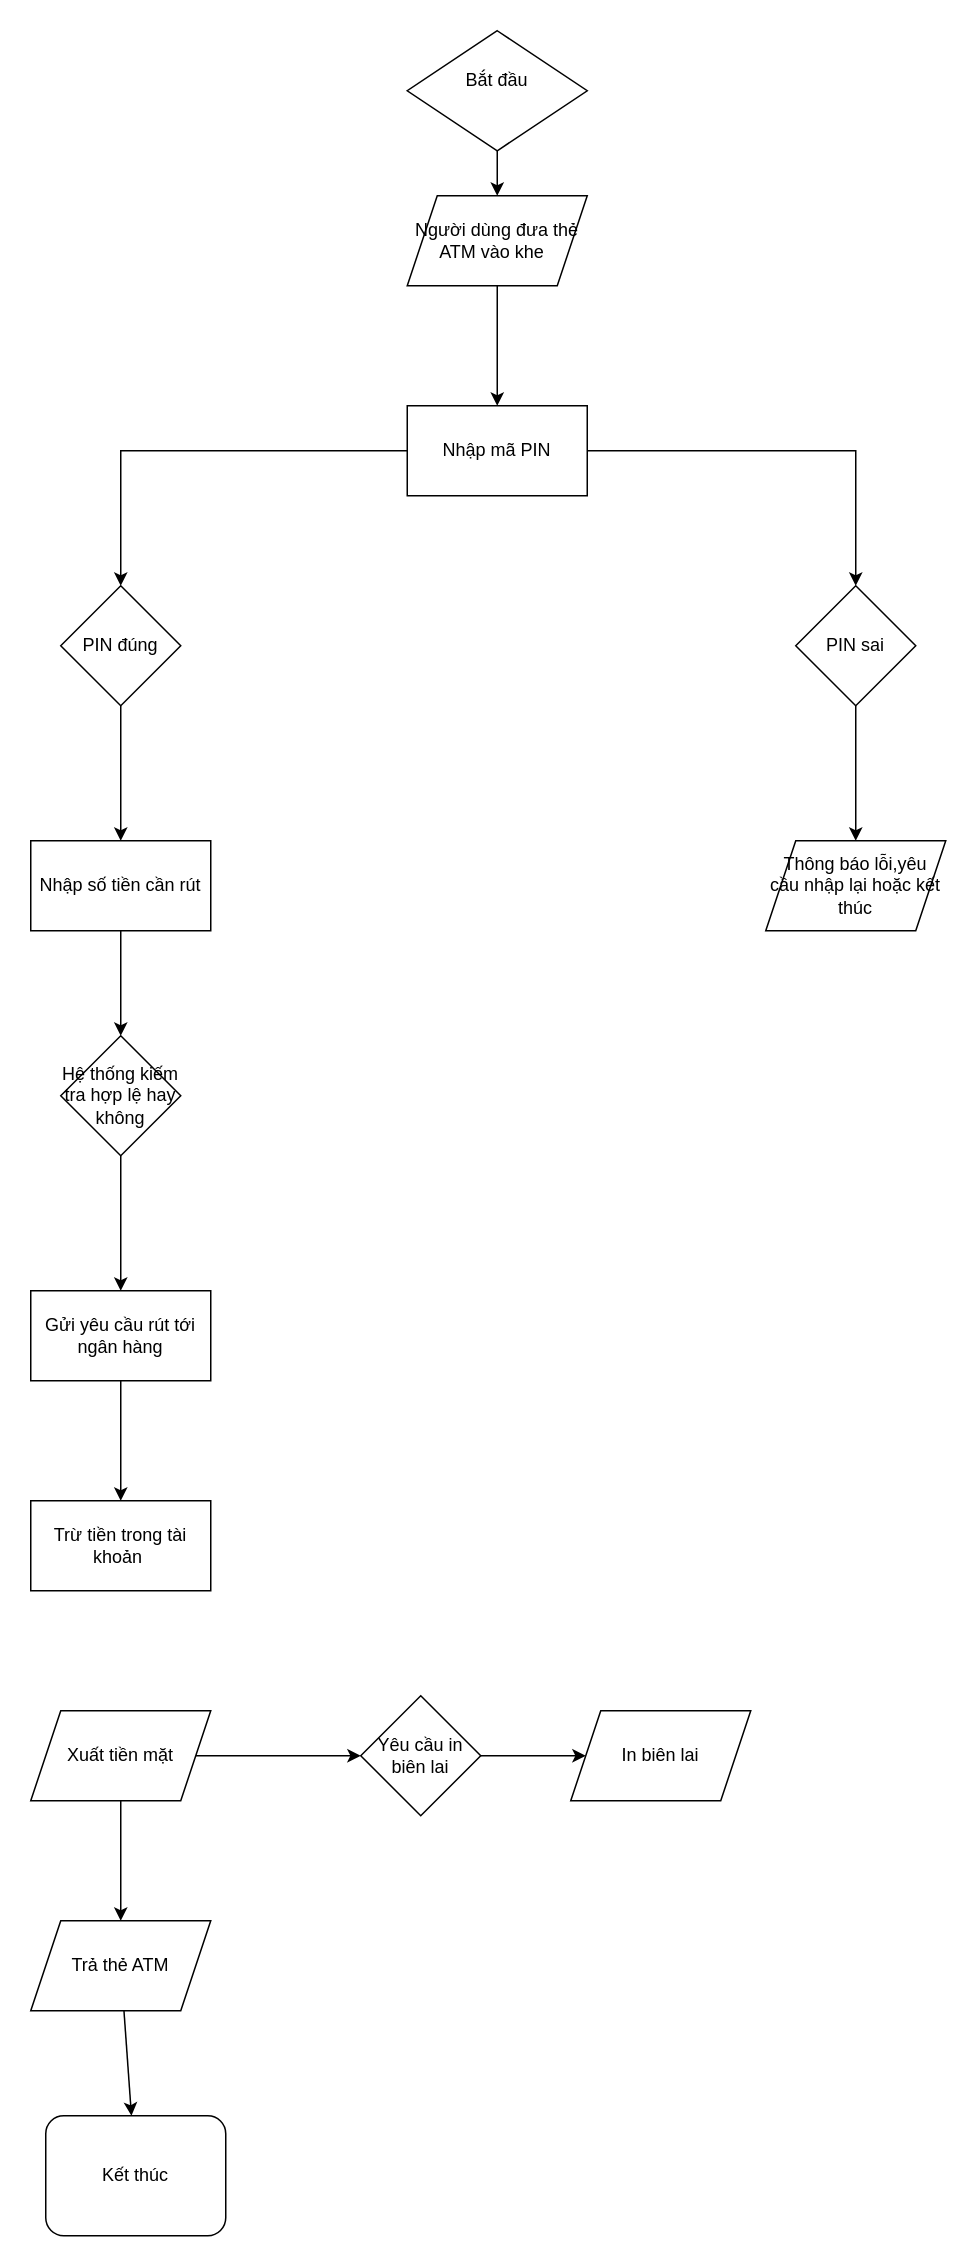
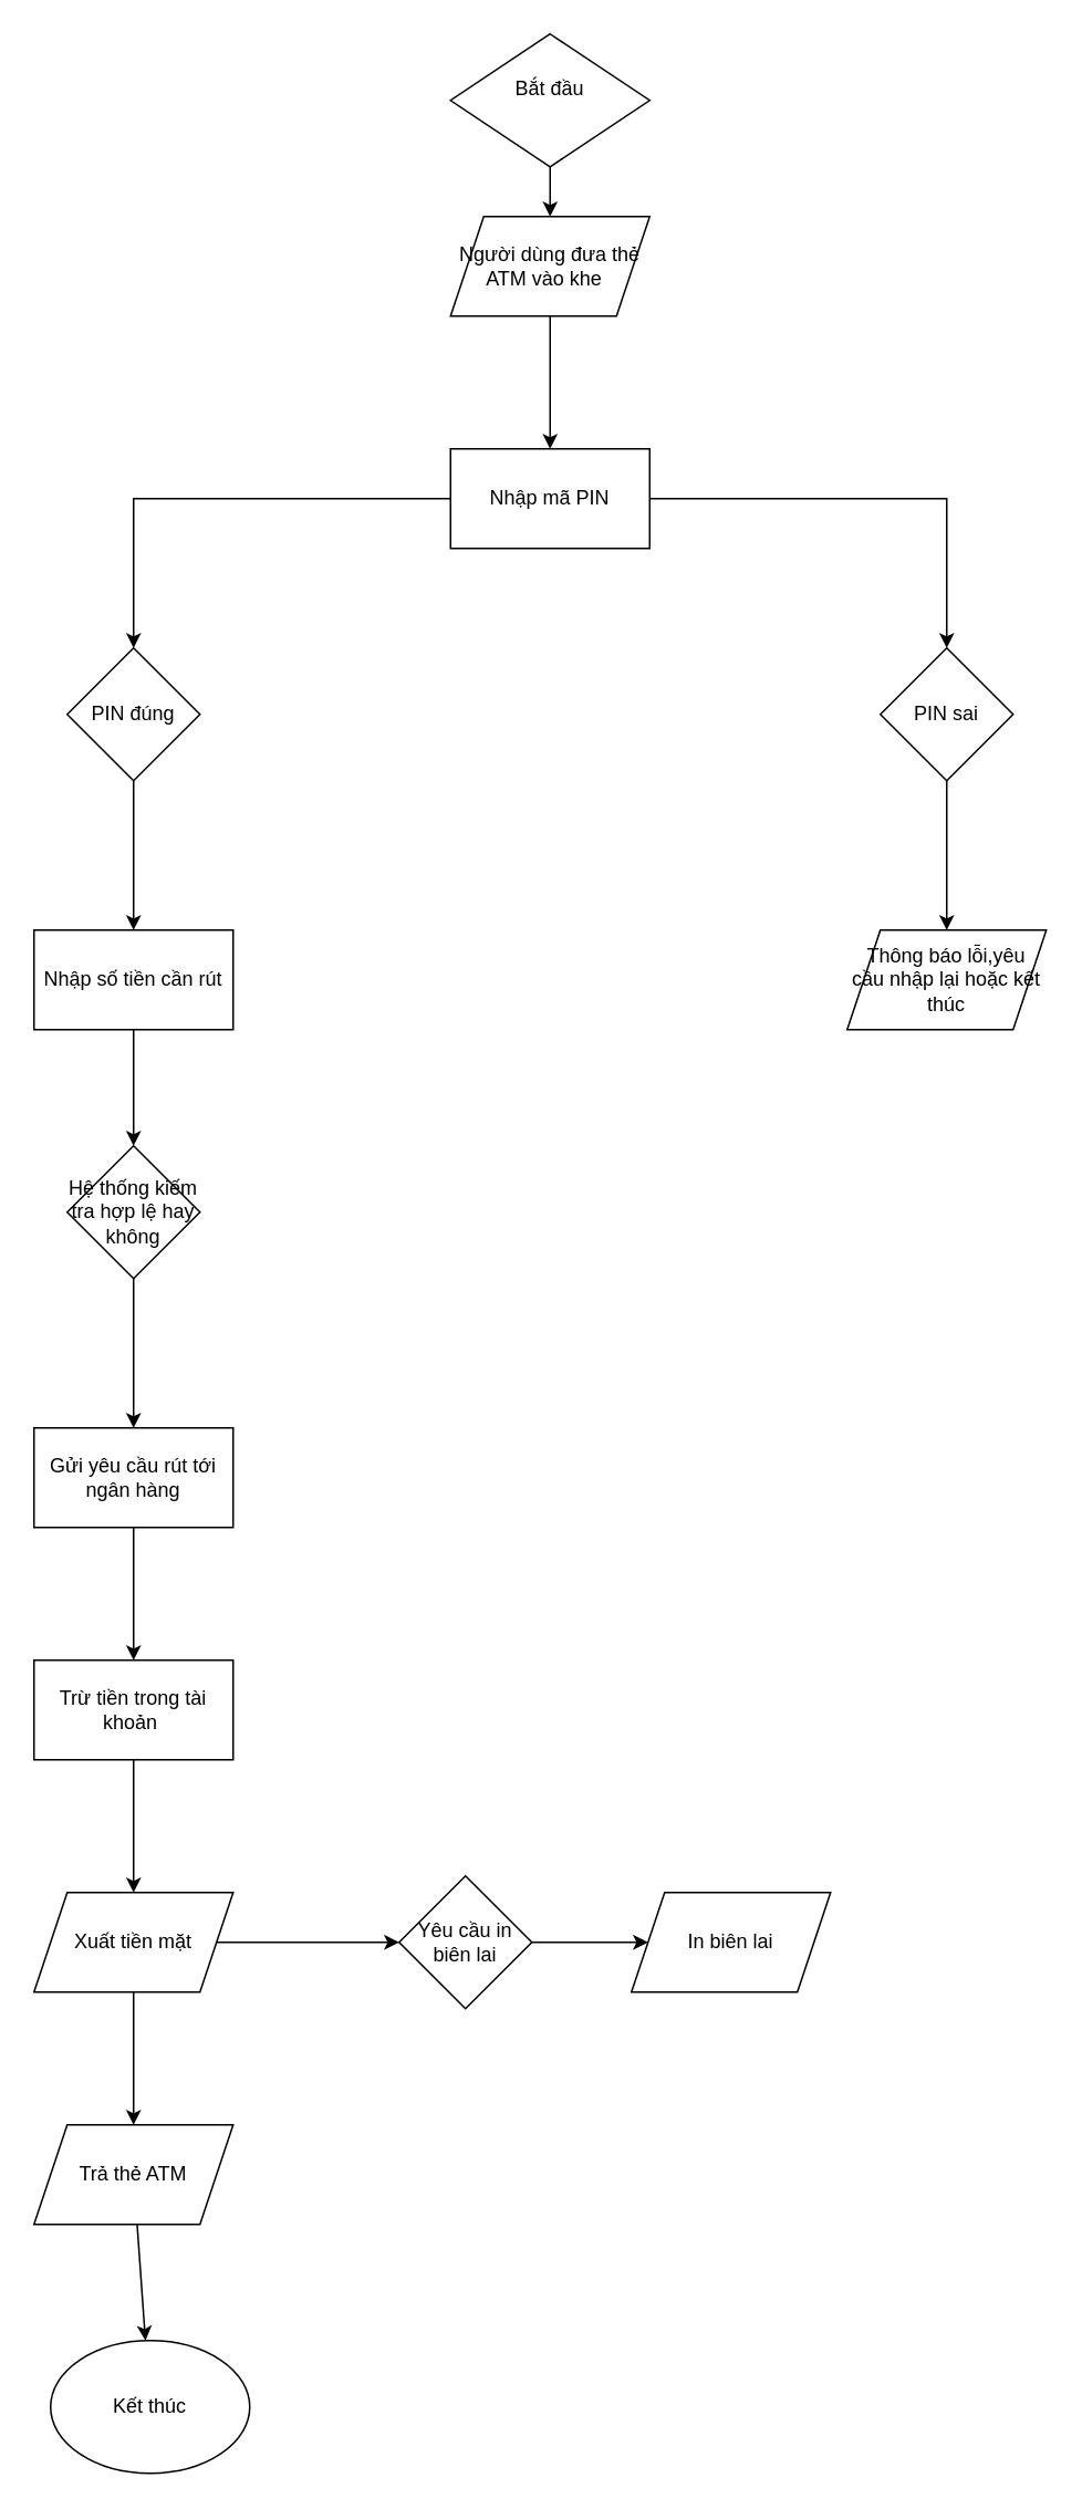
+ <mxCell id="20" value="" style="edgeStyle=orthogonalEdgeStyle;rounded=0;orthogonalLoop=1;jettySize=auto;html=1;" edge="1" parent="1" source="21" target="24"><mxGeometry relative="1" as="geometry" /></mxCell>
- <mxCell id="29" value="Kết thúc" style="whiteSpace=wrap;html=1;rounded=1;" vertex="1" parent="1"><mxGeometry x="30" y="1410" width="120" height="80" as="geometry" /></mxCell>
+ <mxCell id="29" value="Kết thúc" style="ellipse;whiteSpace=wrap;html=1;" vertex="1" parent="1"><mxGeometry x="30" y="1410" width="120" height="80" as="geometry" /></mxCell>
